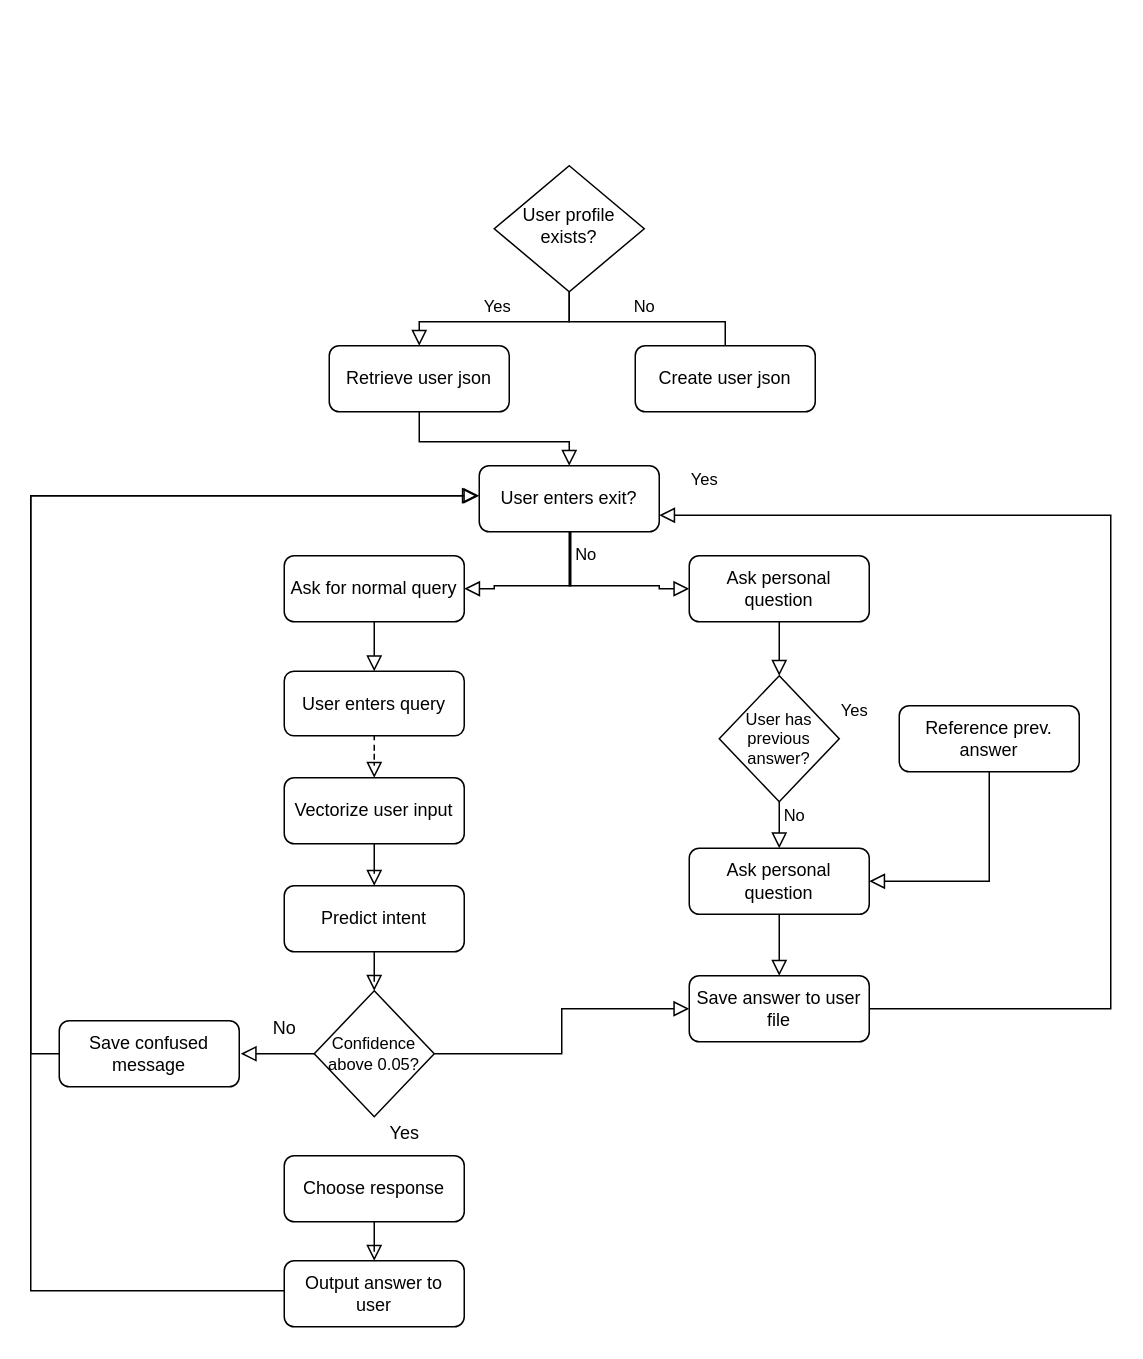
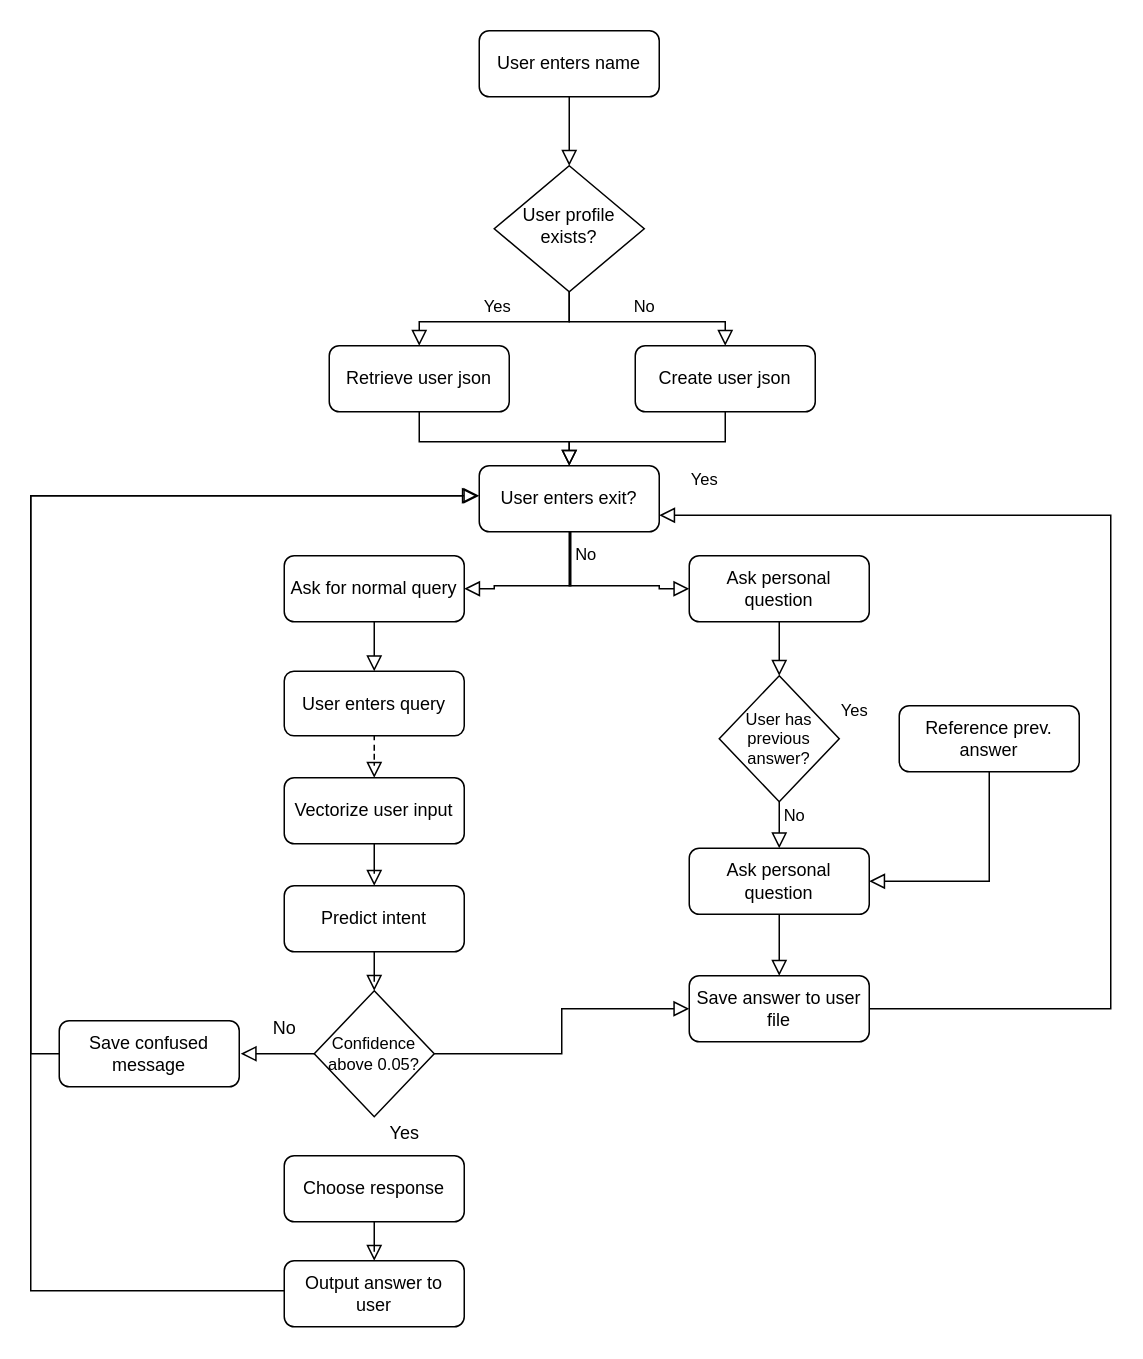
+ <mxCell id="35" value="User enters name" style="rounded=1;whiteSpace=wrap;html=1;fontSize=12;glass=0;strokeWidth=1;shadow=0;" parent="1" vertex="1"><mxGeometry x="319" y="20" width="120" height="44" as="geometry" /></mxCell>
+ <mxCell id="34" value="" style="edgeStyle=orthogonalEdgeStyle;rounded=0;orthogonalLoop=1;jettySize=auto;html=1;shadow=0;strokeColor=default;strokeWidth=1;align=center;verticalAlign=middle;fontFamily=Helvetica;fontSize=11;fontColor=default;labelBackgroundColor=none;endArrow=block;endFill=0;endSize=8;" parent="1" source="35" target="4" edge="1"><mxGeometry relative="1" as="geometry" /></mxCell>
- <mxCell id="3" value="No" style="edgeStyle=orthogonalEdgeStyle;rounded=0;html=1;jettySize=auto;orthogonalLoop=1;fontSize=11;endArrow=none;endFill=0;endSize=8;strokeWidth=1;shadow=0;labelBackgroundColor=none;" parent="1" source="4" target="6" edge="1"><mxGeometry y="10" relative="1" as="geometry"><mxPoint as="offset" /><Array as="points"><mxPoint x="379" y="214" /><mxPoint x="483" y="214" /></Array></mxGeometry></mxCell>
+ <mxCell id="3" value="No" style="edgeStyle=orthogonalEdgeStyle;rounded=0;html=1;jettySize=auto;orthogonalLoop=1;fontSize=11;endArrow=block;endFill=0;endSize=8;strokeWidth=1;shadow=0;labelBackgroundColor=none;" parent="1" source="4" target="6" edge="1"><mxGeometry y="10" relative="1" as="geometry"><mxPoint as="offset" /><Array as="points"><mxPoint x="379" y="214" /><mxPoint x="483" y="214" /></Array></mxGeometry></mxCell>
+ <mxCell id="5" style="edgeStyle=orthogonalEdgeStyle;rounded=0;orthogonalLoop=1;jettySize=auto;html=1;shadow=0;strokeColor=default;strokeWidth=1;align=center;verticalAlign=middle;fontFamily=Helvetica;fontSize=11;fontColor=default;labelBackgroundColor=none;endArrow=block;endFill=0;endSize=8;" parent="1" source="6" target="9" edge="1"><mxGeometry relative="1" as="geometry"><Array as="points"><mxPoint x="483" y="294" /><mxPoint x="379" y="294" /></Array></mxGeometry></mxCell>
